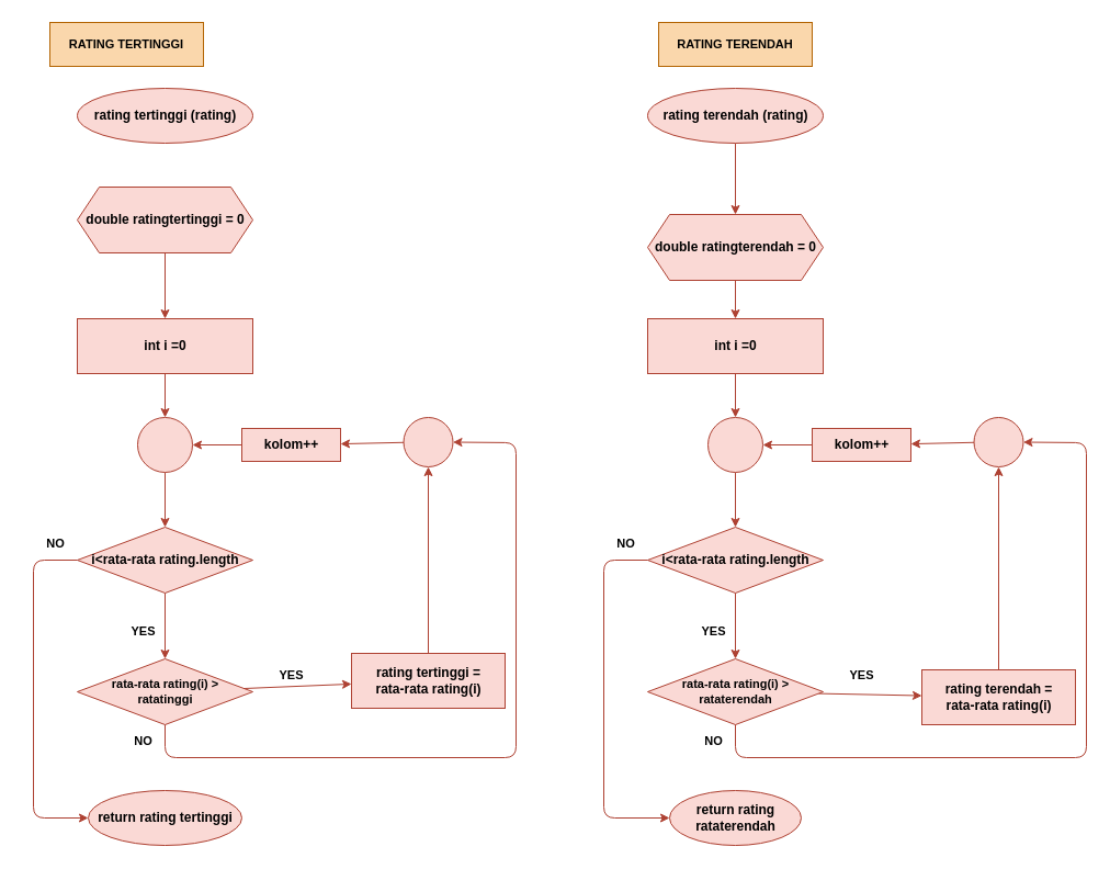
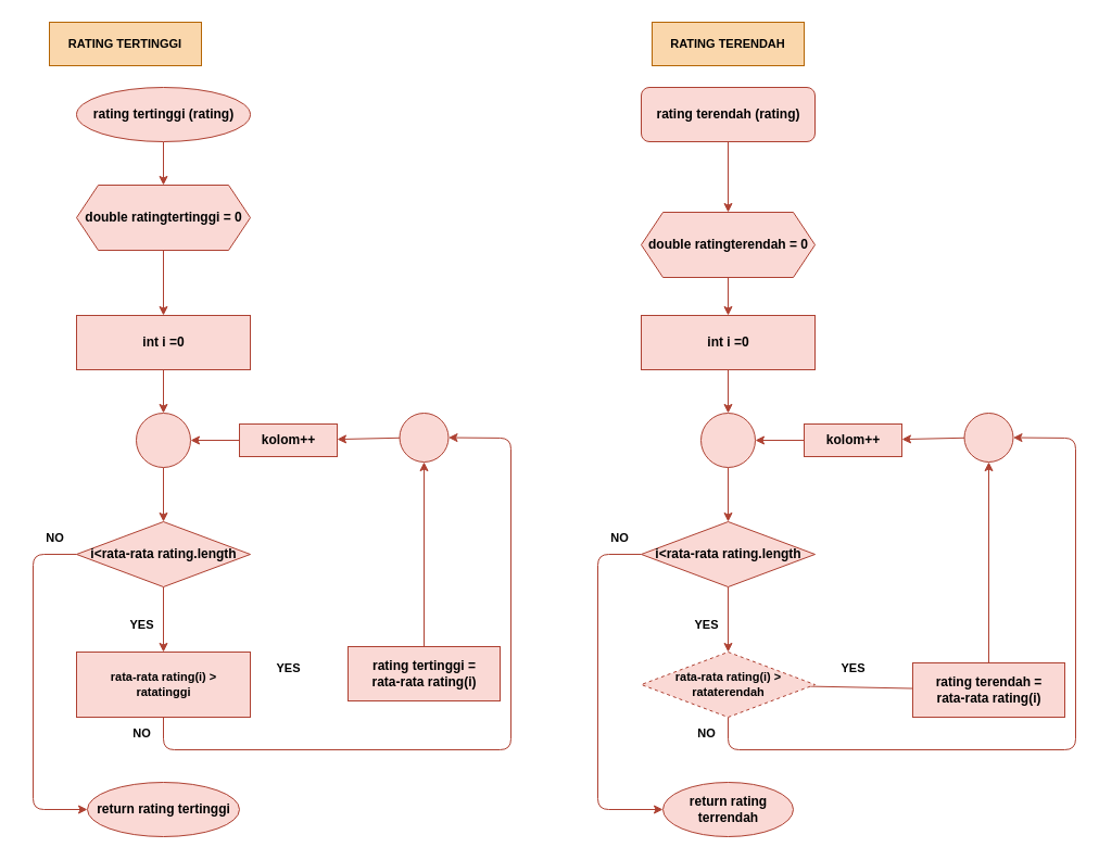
- <mxCell id="24" value="rating terendah (rating)" style="ellipse;html=1;fillColor=#fad9d5;strokeColor=#ae4132;fontColor=#000000;fontStyle=1" parent="1" vertex="1"><mxGeometry x="590" y="80" width="160" height="50" as="geometry" /></mxCell>
+ <mxCell id="24" value="rating terendah (rating)" style="html=1;fillColor=#fad9d5;strokeColor=#ae4132;fontColor=#000000;fontStyle=1;rounded=1;" parent="1" vertex="1"><mxGeometry x="590" y="80" width="160" height="50" as="geometry" /></mxCell>
+ <mxCell id="2" value="" style="edgeStyle=none;html=1;fillColor=#fad9d5;strokeColor=#ae4132;fontColor=#000000;fontStyle=1" parent="1" source="3" target="5" edge="1"><mxGeometry relative="1" as="geometry" /></mxCell>
- <mxCell id="13" value="" style="edgeStyle=none;html=1;fillColor=#fad9d5;strokeColor=#ae4132;fontColor=#000000;fontStyle=1" parent="1" source="15" target="17" edge="1"><mxGeometry relative="1" as="geometry" /></mxCell>
- <mxCell id="15" value="rata-rata rating(i) &amp;gt; &lt;br&gt;ratatinggi" style="rhombus;html=1;fontSize=11;fillColor=#fad9d5;strokeColor=#ae4132;fontColor=#000000;fontStyle=1" parent="1" vertex="1"><mxGeometry x="70" y="600" width="160" height="60" as="geometry" /></mxCell>
+ <mxCell id="15" value="rata-rata rating(i) &amp;gt; &lt;br&gt;ratatinggi" style="html=1;fontSize=11;fillColor=#fad9d5;strokeColor=#ae4132;fontColor=#000000;fontStyle=1;rounded=0;" parent="1" vertex="1"><mxGeometry x="70" y="600" width="160" height="60" as="geometry" /></mxCell>
- <mxCell id="36" value="rata-rata rating(i) &amp;gt; &lt;br&gt;rataterendah" style="rhombus;html=1;fontSize=11;fillColor=#fad9d5;strokeColor=#ae4132;fontColor=#000000;fontStyle=1" parent="1" vertex="1"><mxGeometry x="590" y="600" width="160" height="60" as="geometry" /></mxCell>
+ <mxCell id="36" value="rata-rata rating(i) &amp;gt; &lt;br&gt;rataterendah" style="rhombus;html=1;fontSize=11;fillColor=#fad9d5;strokeColor=#ae4132;fontColor=#000000;fontStyle=1;dashed=1;" parent="1" vertex="1"><mxGeometry x="590" y="600" width="160" height="60" as="geometry" /></mxCell>
- <mxCell id="34" value="" style="edgeStyle=none;html=1;fillColor=#fad9d5;strokeColor=#ae4132;fontColor=#000000;fontStyle=1" parent="1" source="36" target="38" edge="1"><mxGeometry relative="1" as="geometry" /></mxCell>
+ <mxCell id="34" value="" style="edgeStyle=none;html=1;fillColor=#fad9d5;strokeColor=#ae4132;fontColor=#000000;fontStyle=1;endArrow=none;" parent="1" source="36" target="38" edge="1"><mxGeometry relative="1" as="geometry" /></mxCell>
- <mxCell id="41" value="return rating &lt;br&gt;rataterendah" style="ellipse;html=1;fillColor=#fad9d5;strokeColor=#ae4132;fontColor=#000000;fontStyle=1" parent="1" vertex="1"><mxGeometry x="610" y="720" width="120" height="50" as="geometry" /></mxCell>
+ <mxCell id="41" value="return rating &lt;br&gt;terrendah" style="ellipse;html=1;fillColor=#fad9d5;strokeColor=#ae4132;fontColor=#000000;fontStyle=1" parent="1" vertex="1"><mxGeometry x="610" y="720" width="120" height="50" as="geometry" /></mxCell>
